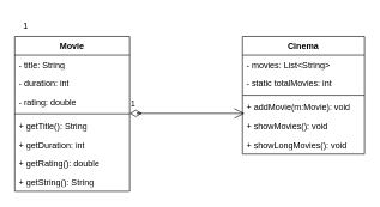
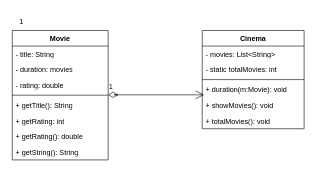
- <mxCell id="4" value="- duration: int" style="text;strokeColor=none;fillColor=none;align=left;verticalAlign=top;spacingLeft=4;spacingRight=4;overflow=hidden;rotatable=0;points=[[0,0.5],[1,0.5]];portConstraint=eastwest;whiteSpace=wrap;html=1;" vertex="1" parent="2"><mxGeometry y="52" width="160" height="26" as="geometry" /></mxCell>
+ <mxCell id="4" value="- duration: movies" style="text;strokeColor=none;fillColor=none;align=left;verticalAlign=top;spacingLeft=4;spacingRight=4;overflow=hidden;rotatable=0;points=[[0,0.5],[1,0.5]];portConstraint=eastwest;whiteSpace=wrap;html=1;" vertex="1" parent="2"><mxGeometry y="52" width="160" height="26" as="geometry" /></mxCell>
- <mxCell id="15" value="+ addMovie(m:Movie): void" style="text;strokeColor=none;fillColor=none;align=left;verticalAlign=top;spacingLeft=4;spacingRight=4;overflow=hidden;rotatable=0;points=[[0,0.5],[1,0.5]];portConstraint=eastwest;whiteSpace=wrap;html=1;" vertex="1" parent="11"><mxGeometry y="86" width="170" height="26" as="geometry" /></mxCell>
+ <mxCell id="15" value="+ duration(m:Movie): void" style="text;strokeColor=none;fillColor=none;align=left;verticalAlign=top;spacingLeft=4;spacingRight=4;overflow=hidden;rotatable=0;points=[[0,0.5],[1,0.5]];portConstraint=eastwest;whiteSpace=wrap;html=1;" vertex="1" parent="11"><mxGeometry y="86" width="170" height="26" as="geometry" /></mxCell>
- <mxCell id="8" value="+ getDuration: int" style="text;strokeColor=none;fillColor=none;align=left;verticalAlign=top;spacingLeft=4;spacingRight=4;overflow=hidden;rotatable=0;points=[[0,0.5],[1,0.5]];portConstraint=eastwest;whiteSpace=wrap;html=1;" vertex="1" parent="2"><mxGeometry y="138" width="160" height="26" as="geometry" /></mxCell>
+ <mxCell id="8" value="+ getRating: int" style="text;strokeColor=none;fillColor=none;align=left;verticalAlign=top;spacingLeft=4;spacingRight=4;overflow=hidden;rotatable=0;points=[[0,0.5],[1,0.5]];portConstraint=eastwest;whiteSpace=wrap;html=1;" vertex="1" parent="2"><mxGeometry y="138" width="160" height="26" as="geometry" /></mxCell>
- <mxCell id="17" value="+ showLongMovies(): void" style="text;strokeColor=none;fillColor=none;align=left;verticalAlign=top;spacingLeft=4;spacingRight=4;overflow=hidden;rotatable=0;points=[[0,0.5],[1,0.5]];portConstraint=eastwest;whiteSpace=wrap;html=1;" vertex="1" parent="11"><mxGeometry y="138" width="170" height="26" as="geometry" /></mxCell>
+ <mxCell id="17" value="+ totalMovies(): void" style="text;strokeColor=none;fillColor=none;align=left;verticalAlign=top;spacingLeft=4;spacingRight=4;overflow=hidden;rotatable=0;points=[[0,0.5],[1,0.5]];portConstraint=eastwest;whiteSpace=wrap;html=1;" vertex="1" parent="11"><mxGeometry y="138" width="170" height="26" as="geometry" /></mxCell>
